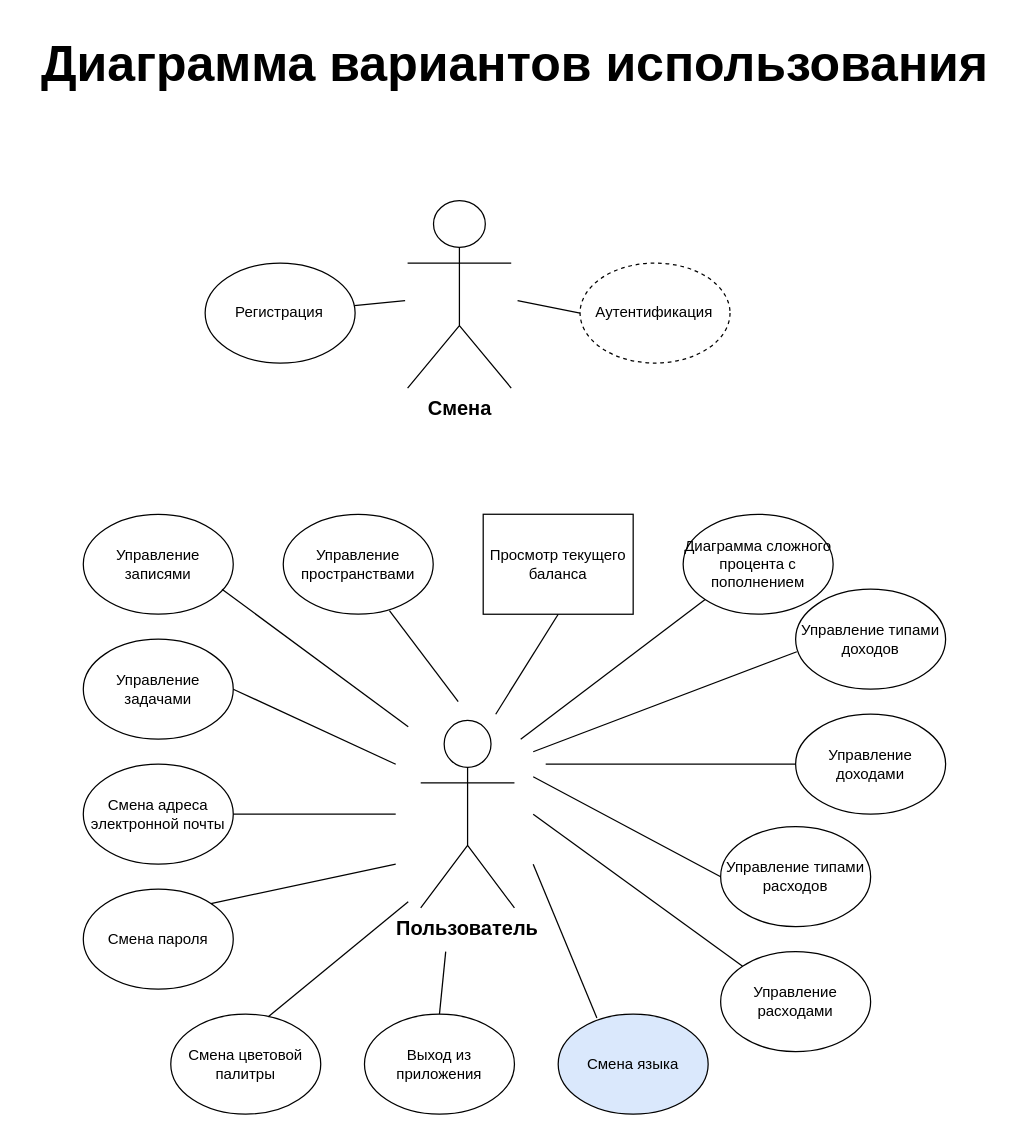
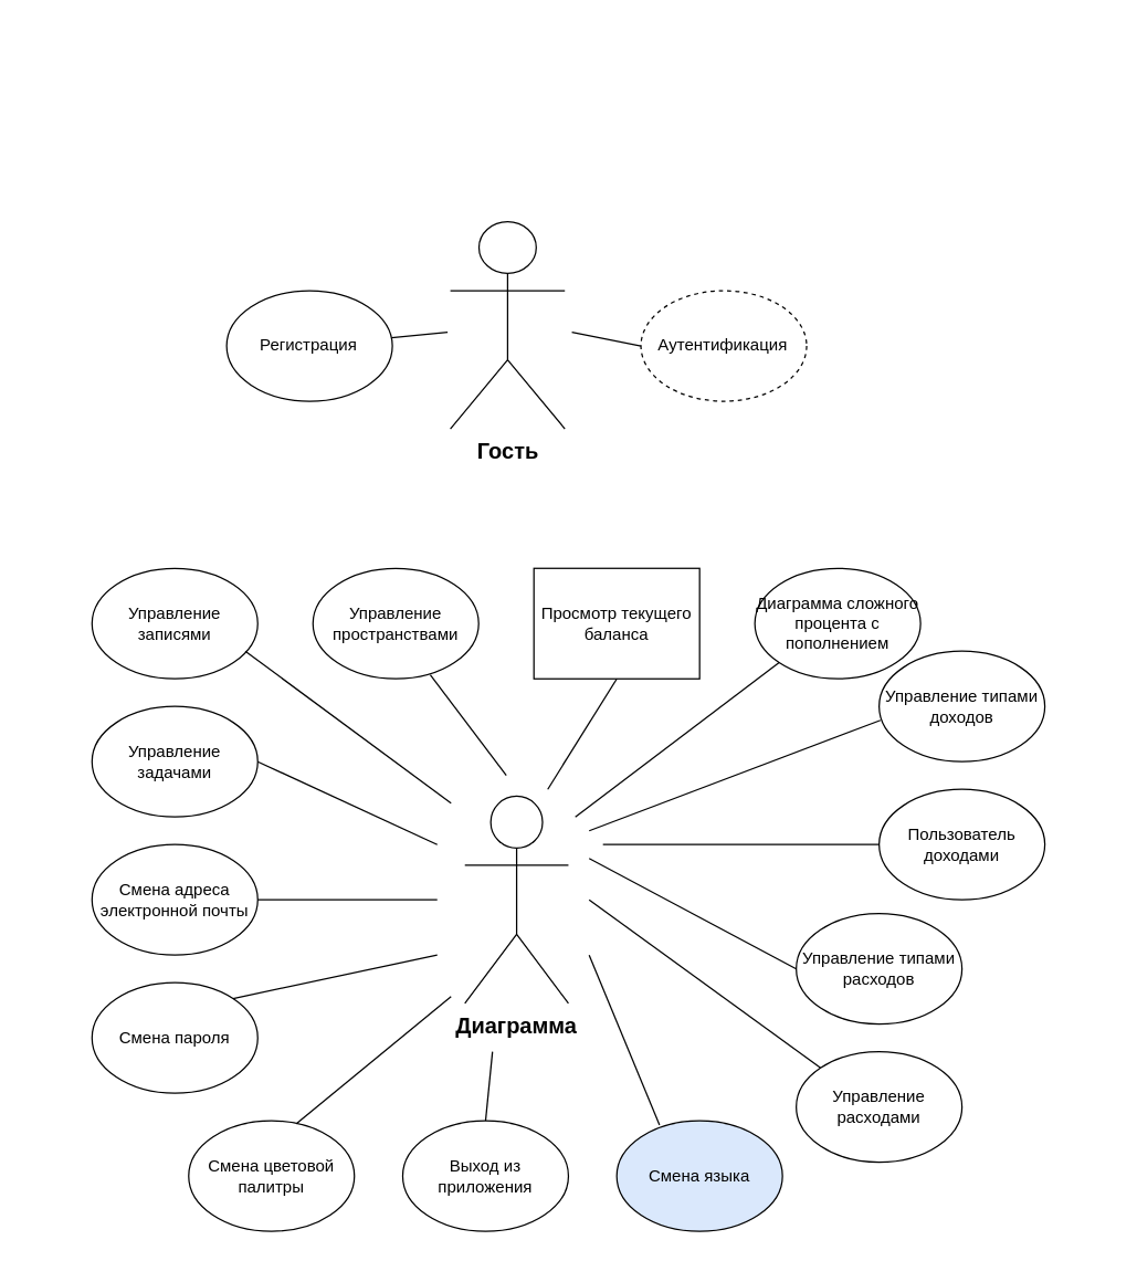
- <mxCell id="36" value="&lt;b style=&quot;font-size: 40px;&quot;&gt;&lt;font style=&quot;font-size: 40px;&quot;&gt;Диаграмма вариантов использования&lt;/font&gt;&lt;/b&gt;" style="text;html=1;align=center;verticalAlign=middle;resizable=0;points=[];autosize=1;strokeColor=none;fillColor=none;fontSize=40;" vertex="1" parent="1"><mxGeometry x="20.96" y="20" width="780" height="60" as="geometry" /></mxCell>
- <mxCell id="31" value="&lt;font style=&quot;font-size: 16px;&quot;&gt;&lt;b style=&quot;&quot;&gt;Смена&lt;/b&gt;&lt;/font&gt;" style="shape=umlActor;verticalLabelPosition=bottom;verticalAlign=top;html=1;outlineConnect=0;" parent="1" vertex="1"><mxGeometry x="325.46" y="160" width="82.92" height="150" as="geometry" /></mxCell>
+ <mxCell id="31" value="&lt;font style=&quot;font-size: 16px;&quot;&gt;&lt;b style=&quot;&quot;&gt;Гость&lt;/b&gt;&lt;/font&gt;" style="shape=umlActor;verticalLabelPosition=bottom;verticalAlign=top;html=1;outlineConnect=0;" parent="1" vertex="1"><mxGeometry x="325.46" y="160" width="82.92" height="150" as="geometry" /></mxCell>
- <mxCell id="27" value="Управление доходами" style="ellipse;whiteSpace=wrap;html=1;" parent="1" vertex="1"><mxGeometry x="635.96" y="571" width="120" height="80" as="geometry" /></mxCell>
+ <mxCell id="27" value="Пользователь доходами" style="ellipse;whiteSpace=wrap;html=1;" parent="1" vertex="1"><mxGeometry x="635.96" y="571" width="120" height="80" as="geometry" /></mxCell>
- <mxCell id="2" value="&lt;font style=&quot;font-size: 16px;&quot;&gt;&lt;b&gt;Пользователь&lt;/b&gt;&lt;/font&gt;" style="shape=umlActor;verticalLabelPosition=bottom;verticalAlign=top;html=1;outlineConnect=0;" parent="1" vertex="1"><mxGeometry x="335.96" y="576" width="75" height="150" as="geometry" /></mxCell>
+ <mxCell id="2" value="&lt;font style=&quot;font-size: 16px;&quot;&gt;&lt;b&gt;Диаграмма&lt;/b&gt;&lt;/font&gt;" style="shape=umlActor;verticalLabelPosition=bottom;verticalAlign=top;html=1;outlineConnect=0;" parent="1" vertex="1"><mxGeometry x="335.96" y="576" width="75" height="150" as="geometry" /></mxCell>
